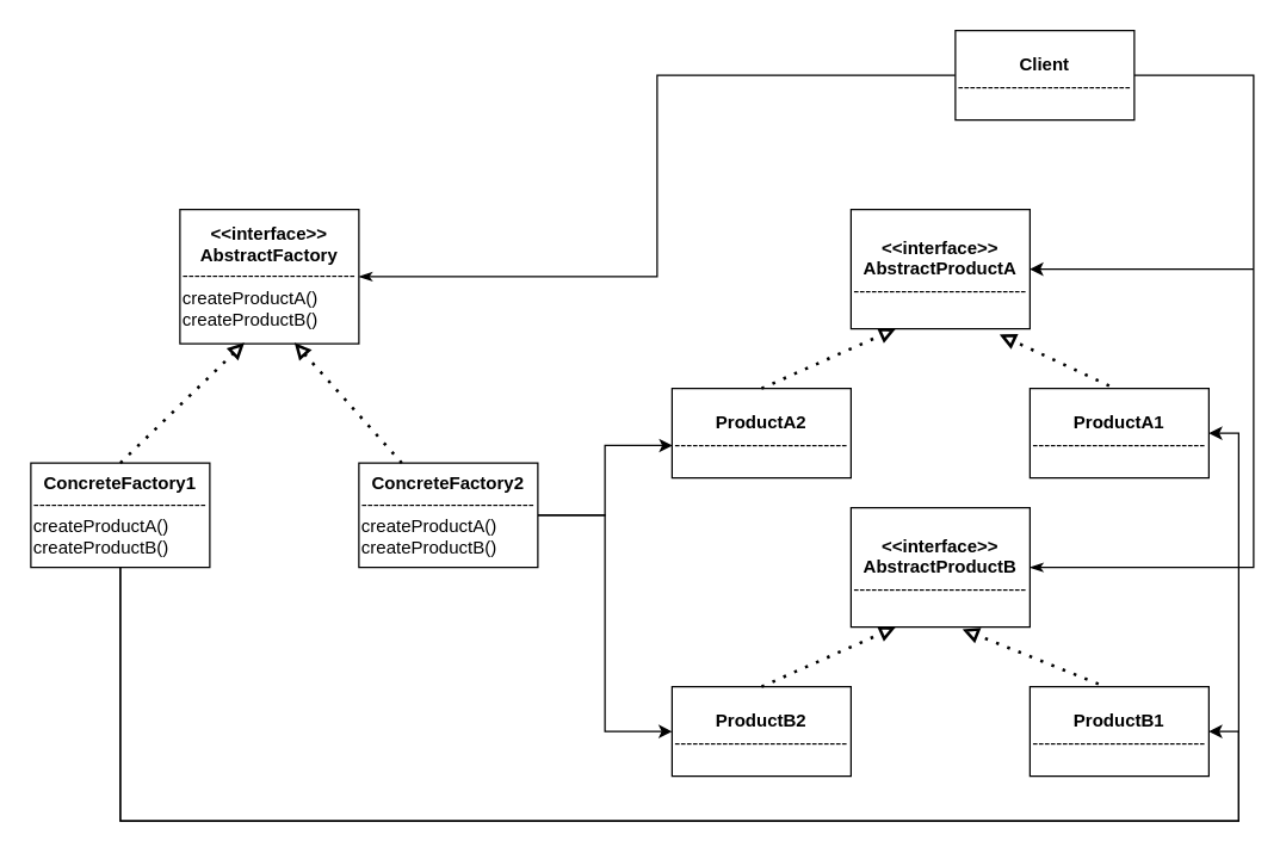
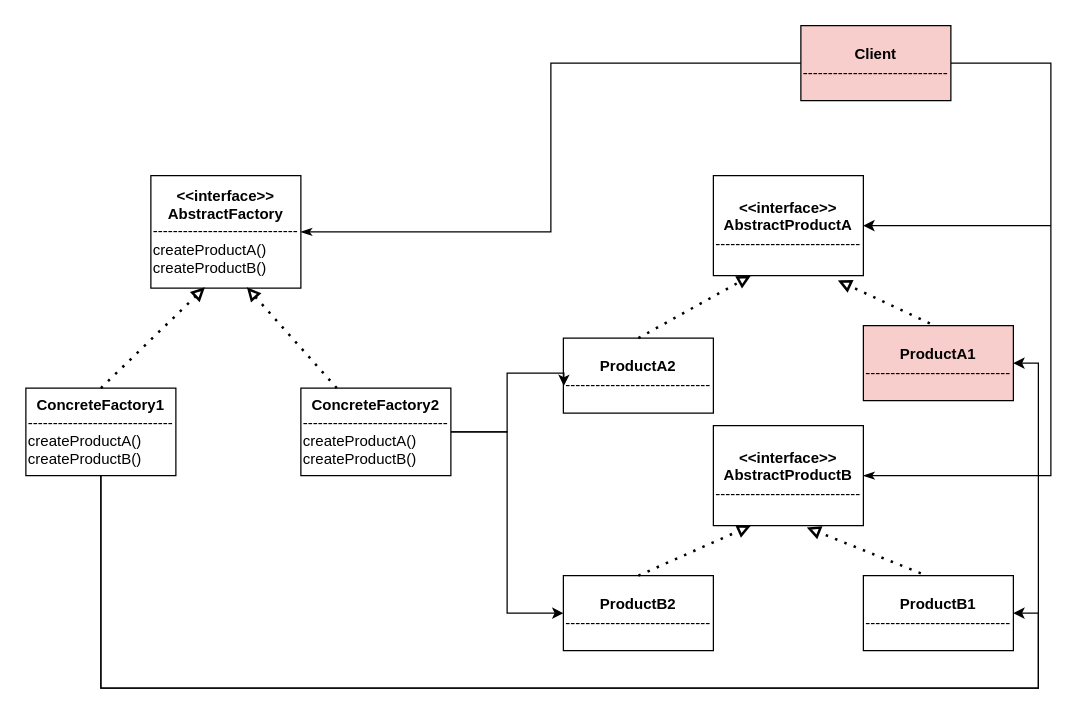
- <mxCell id="8" value="&lt;b&gt;Client&lt;/b&gt;&lt;br&gt;-----------------------------" style="rounded=0;whiteSpace=wrap;html=1;align=center;" vertex="1" parent="1"><mxGeometry x="640" y="20" width="120" height="60" as="geometry" /></mxCell>
+ <mxCell id="8" value="&lt;b&gt;Client&lt;/b&gt;&lt;br&gt;-----------------------------" style="rounded=0;whiteSpace=wrap;html=1;align=center;fillColor=#f8cecc;" vertex="1" parent="1"><mxGeometry x="640" y="20" width="120" height="60" as="geometry" /></mxCell>
- <mxCell id="11" value="&lt;b&gt;ProductA2&lt;/b&gt;&lt;br&gt;-----------------------------" style="rounded=0;whiteSpace=wrap;html=1;align=center;" vertex="1" parent="1"><mxGeometry x="450" y="260" width="120" height="60" as="geometry" /></mxCell>
+ <mxCell id="11" value="&lt;b&gt;ProductA2&lt;/b&gt;&lt;br&gt;-----------------------------" style="rounded=0;whiteSpace=wrap;html=1;align=center;" vertex="1" parent="1"><mxGeometry x="450" y="270" width="120" height="60" as="geometry" /></mxCell>
- <mxCell id="12" value="&lt;b&gt;ProductA1&lt;br&gt;&lt;/b&gt;-----------------------------" style="rounded=0;whiteSpace=wrap;html=1;align=center;" vertex="1" parent="1"><mxGeometry x="690" y="260" width="120" height="60" as="geometry" /></mxCell>
+ <mxCell id="12" value="&lt;b&gt;ProductA1&lt;br&gt;&lt;/b&gt;-----------------------------" style="rounded=0;whiteSpace=wrap;html=1;align=center;fillColor=#f8cecc;" vertex="1" parent="1"><mxGeometry x="690" y="260" width="120" height="60" as="geometry" /></mxCell>
